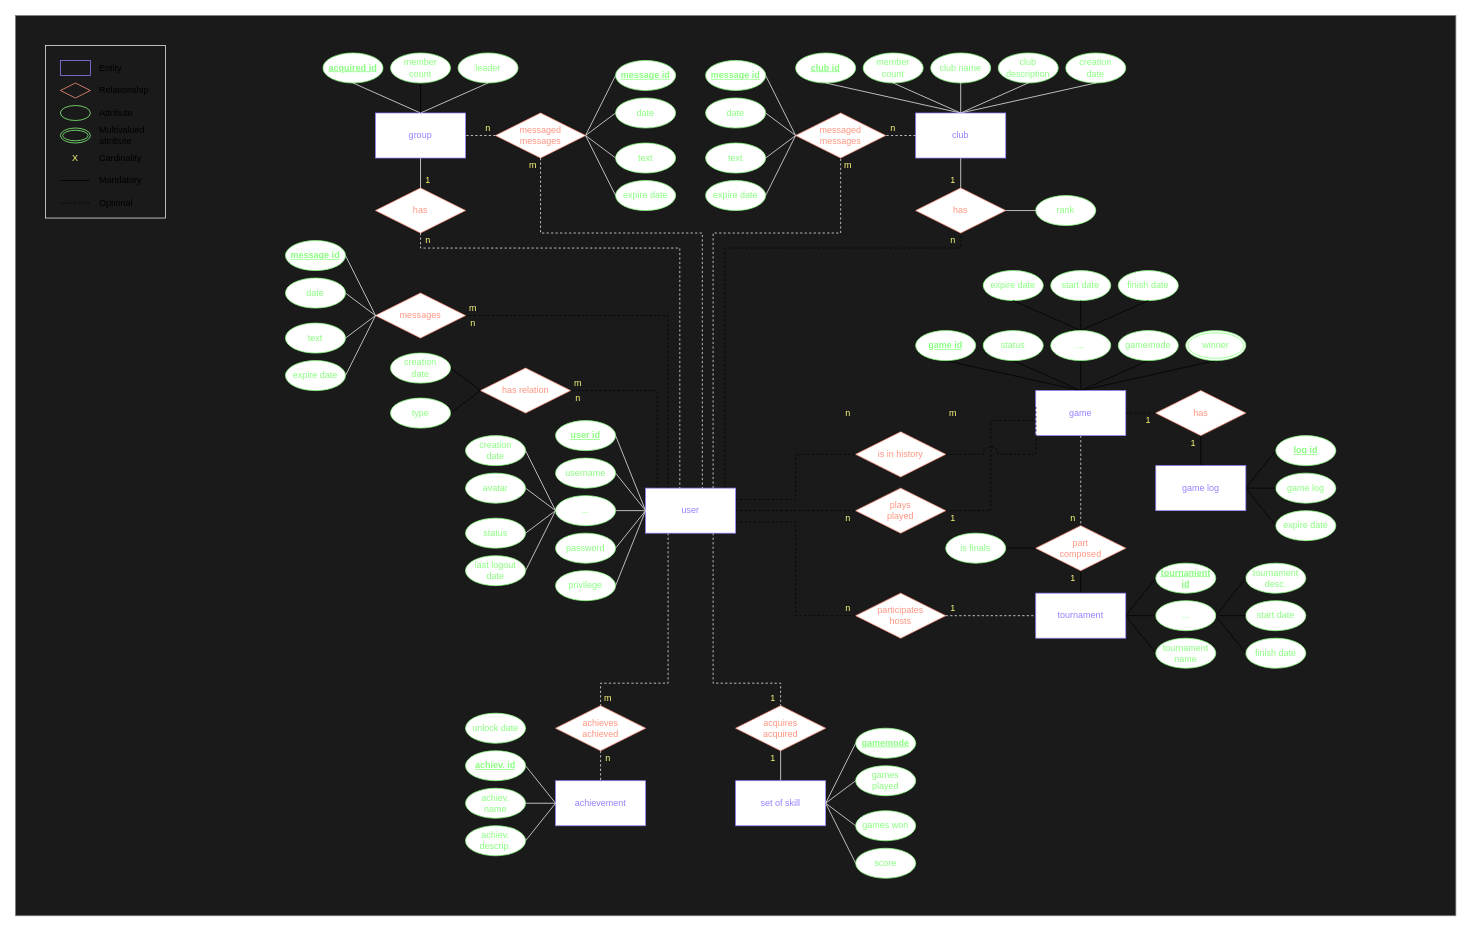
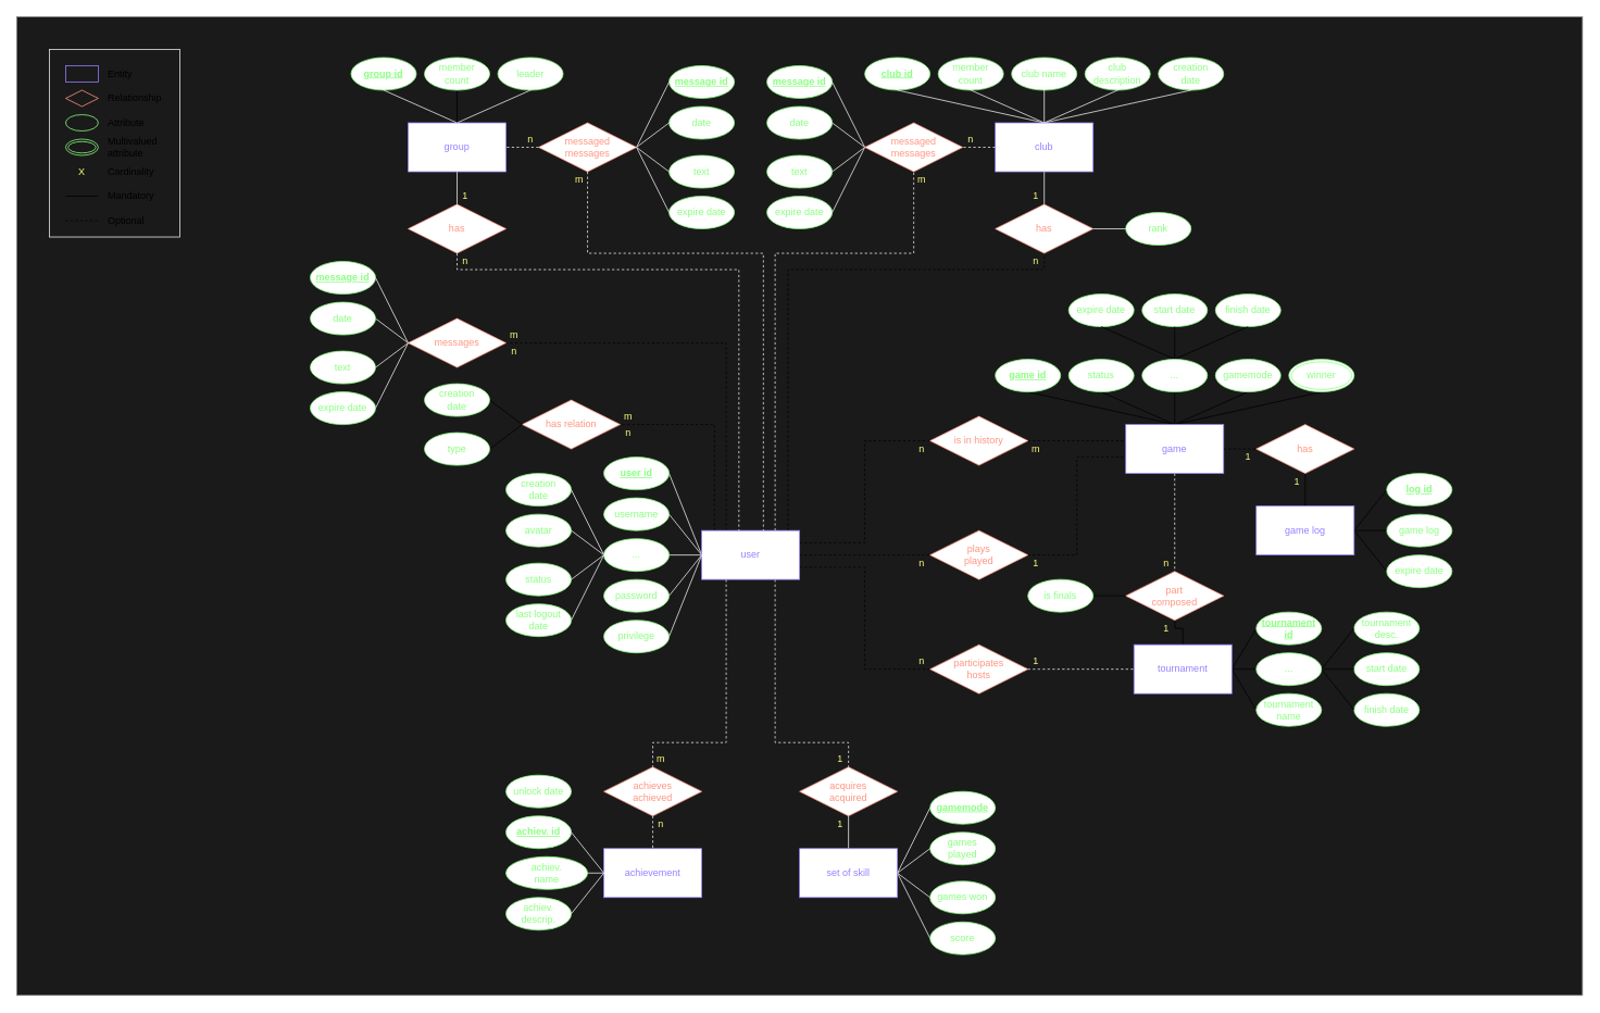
- <mxCell id="100" value="&lt;b&gt;&lt;u&gt;acquired id&lt;/u&gt;&lt;/b&gt;" style="ellipse;whiteSpace=wrap;html=1;align=center;fontColor=#8AFF80;strokeColor=#8AFF80;" parent="1" vertex="1"><mxGeometry x="430" y="70" width="80" height="40" as="geometry" /></mxCell>
+ <mxCell id="100" value="&lt;b&gt;&lt;u&gt;group id&lt;/u&gt;&lt;/b&gt;" style="ellipse;whiteSpace=wrap;html=1;align=center;fontColor=#8AFF80;strokeColor=#8AFF80;" parent="1" vertex="1"><mxGeometry x="430" y="70" width="80" height="40" as="geometry" /></mxCell>
- <mxCell id="167" value="is in history" style="shape=rhombus;perimeter=rhombusPerimeter;whiteSpace=wrap;html=1;align=center;fontColor=#FF9580;strokeColor=#FF9580;" parent="1" vertex="1"><mxGeometry x="1140" y="575" width="120" height="60" as="geometry" /></mxCell>
+ <mxCell id="167" value="is in history" style="shape=rhombus;perimeter=rhombusPerimeter;whiteSpace=wrap;html=1;align=center;fontColor=#FF9580;strokeColor=#FF9580;" parent="1" vertex="1"><mxGeometry x="1140" y="510" width="120" height="60" as="geometry" /></mxCell>
- <mxCell id="145" value="tournament" style="rounded=0;whiteSpace=wrap;html=1;fontColor=#9580FF;strokeColor=#9580FF;" parent="1" vertex="1"><mxGeometry x="1380" y="790" width="120" height="60" as="geometry" /></mxCell>
+ <mxCell id="145" value="tournament" style="rounded=0;whiteSpace=wrap;html=1;fontColor=#9580FF;strokeColor=#9580FF;" parent="1" vertex="1"><mxGeometry x="1390" y="790" width="120" height="60" as="geometry" /></mxCell>
- <mxCell id="31" value="achiev.&lt;br&gt;name" style="ellipse;whiteSpace=wrap;html=1;align=center;fontColor=#8AFF80;strokeColor=#8AFF80;" parent="1" vertex="1"><mxGeometry x="620" y="1050" width="80" height="40" as="geometry" /></mxCell>
+ <mxCell id="31" value="achiev.&lt;br&gt;name" style="ellipse;whiteSpace=wrap;html=1;align=center;fontColor=#8AFF80;strokeColor=#8AFF80;" parent="1" vertex="1"><mxGeometry x="620" y="1050" width="100" height="40" as="geometry" /></mxCell>
